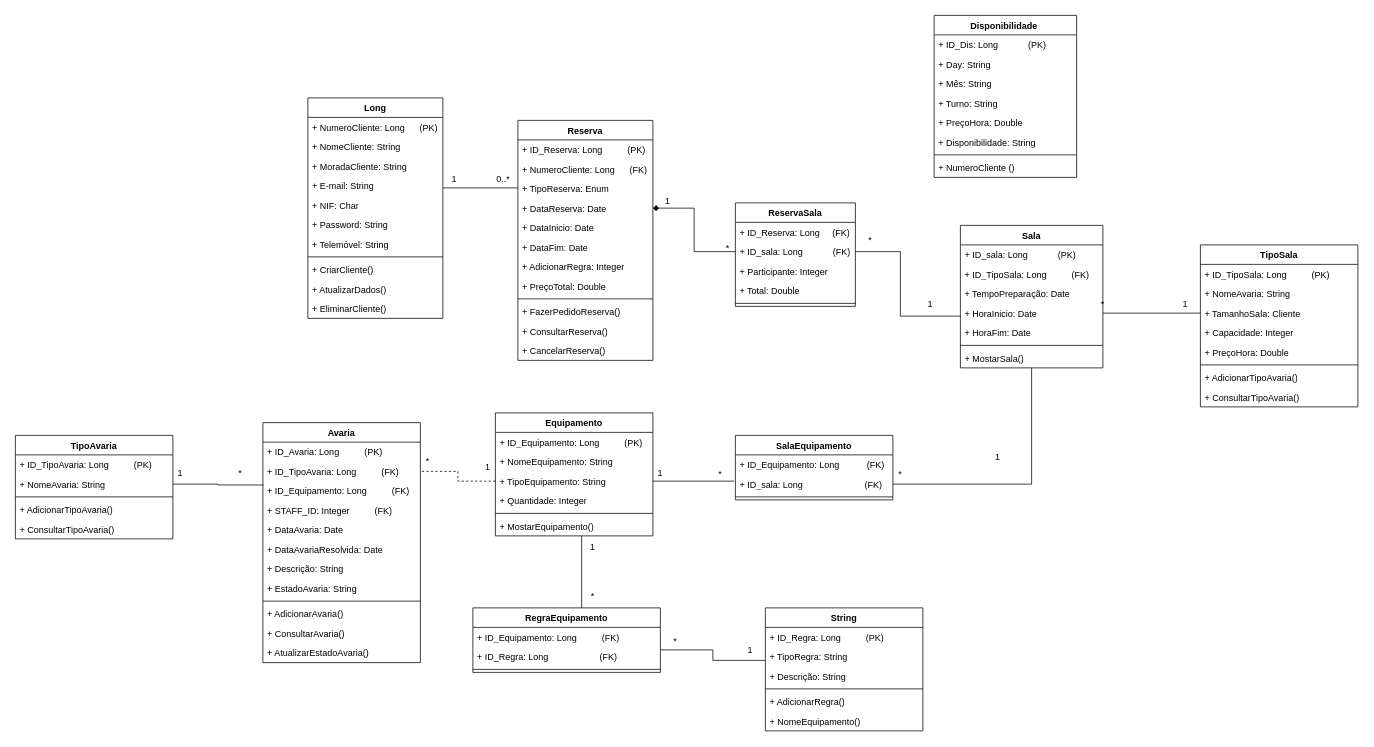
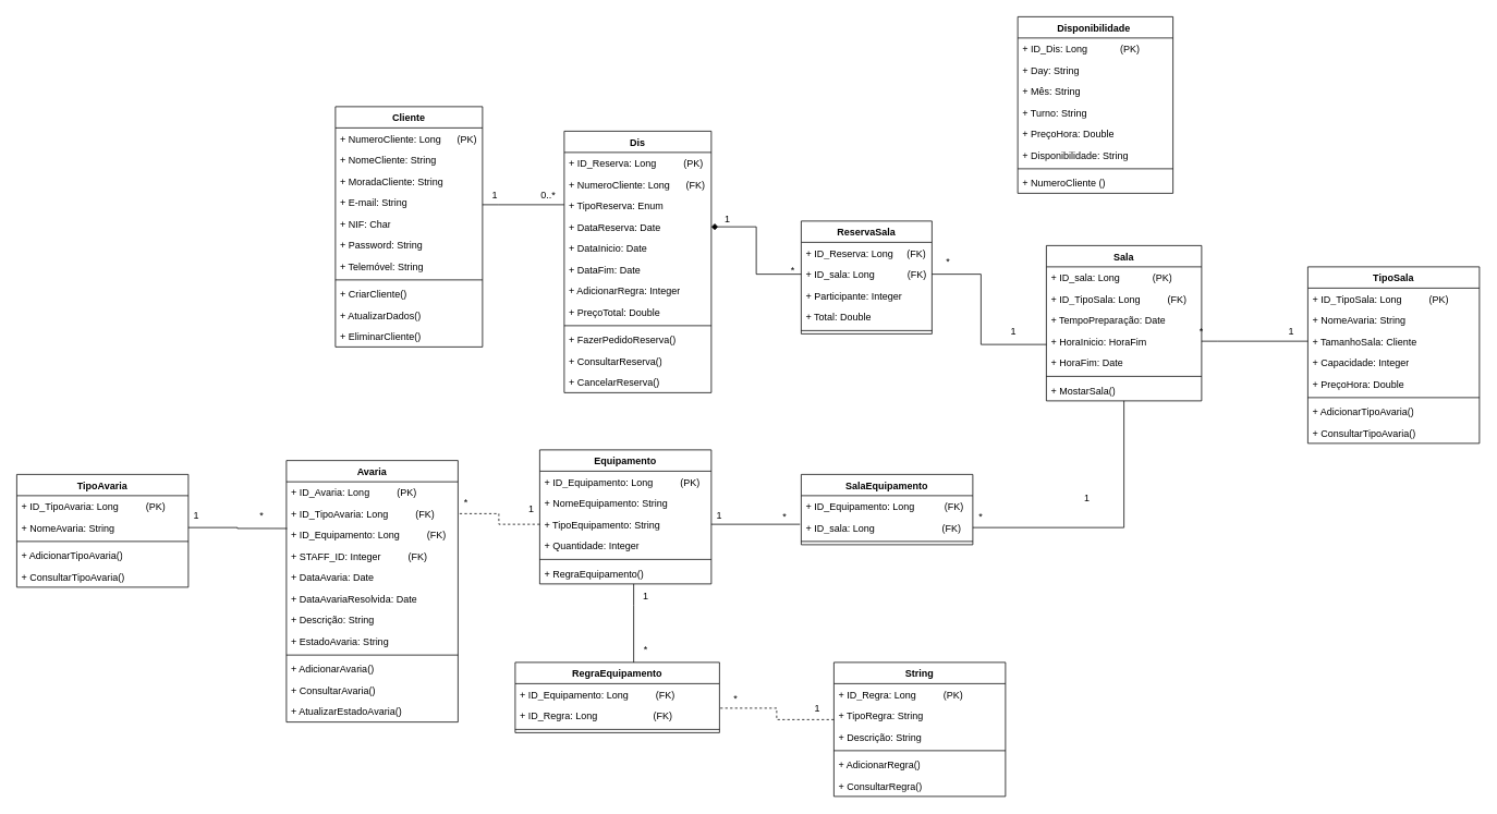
- <mxCell id="2" value="Long" style="swimlane;fontStyle=1;align=center;verticalAlign=top;childLayout=stackLayout;horizontal=1;startSize=26;horizontalStack=0;resizeParent=1;resizeParentMax=0;resizeLast=0;collapsible=1;marginBottom=0;whiteSpace=wrap;html=1;" parent="1" vertex="1"><mxGeometry x="410" y="130" width="180" height="294" as="geometry"><mxRectangle x="140" y="60" width="80" height="30" as="alternateBounds" /></mxGeometry></mxCell>
+ <mxCell id="2" value="Cliente" style="swimlane;fontStyle=1;align=center;verticalAlign=top;childLayout=stackLayout;horizontal=1;startSize=26;horizontalStack=0;resizeParent=1;resizeParentMax=0;resizeLast=0;collapsible=1;marginBottom=0;whiteSpace=wrap;html=1;" parent="1" vertex="1"><mxGeometry x="410" y="130" width="180" height="294" as="geometry"><mxRectangle x="140" y="60" width="80" height="30" as="alternateBounds" /></mxGeometry></mxCell>
- <mxCell id="23" value="Reserva" style="swimlane;fontStyle=1;align=center;verticalAlign=top;childLayout=stackLayout;horizontal=1;startSize=26;horizontalStack=0;resizeParent=1;resizeParentMax=0;resizeLast=0;collapsible=1;marginBottom=0;whiteSpace=wrap;html=1;" parent="1" vertex="1"><mxGeometry x="690" y="160" width="180" height="320" as="geometry" /></mxCell>
+ <mxCell id="23" value="Dis" style="swimlane;fontStyle=1;align=center;verticalAlign=top;childLayout=stackLayout;horizontal=1;startSize=26;horizontalStack=0;resizeParent=1;resizeParentMax=0;resizeLast=0;collapsible=1;marginBottom=0;whiteSpace=wrap;html=1;" parent="1" vertex="1"><mxGeometry x="690" y="160" width="180" height="320" as="geometry" /></mxCell>
- <mxCell id="19" value="+ HoraInicio: Date" style="text;strokeColor=none;fillColor=none;align=left;verticalAlign=top;spacingLeft=4;spacingRight=4;overflow=hidden;rotatable=0;points=[[0,0.5],[1,0.5]];portConstraint=eastwest;whiteSpace=wrap;html=1;" parent="15" vertex="1"><mxGeometry y="104" width="190" height="26" as="geometry" /></mxCell>
+ <mxCell id="19" value="+ HoraInicio: HoraFim" style="text;strokeColor=none;fillColor=none;align=left;verticalAlign=top;spacingLeft=4;spacingRight=4;overflow=hidden;rotatable=0;points=[[0,0.5],[1,0.5]];portConstraint=eastwest;whiteSpace=wrap;html=1;" parent="15" vertex="1"><mxGeometry y="104" width="190" height="26" as="geometry" /></mxCell>
- <mxCell id="42" value="+ MostarEquipamento()" style="text;strokeColor=none;fillColor=none;align=left;verticalAlign=top;spacingLeft=4;spacingRight=4;overflow=hidden;rotatable=0;points=[[0,0.5],[1,0.5]];portConstraint=eastwest;whiteSpace=wrap;html=1;" parent="36" vertex="1"><mxGeometry y="138" width="210" height="26" as="geometry" /></mxCell>
+ <mxCell id="42" value="+ RegraEquipamento()" style="text;strokeColor=none;fillColor=none;align=left;verticalAlign=top;spacingLeft=4;spacingRight=4;overflow=hidden;rotatable=0;points=[[0,0.5],[1,0.5]];portConstraint=eastwest;whiteSpace=wrap;html=1;" parent="36" vertex="1"><mxGeometry y="138" width="210" height="26" as="geometry" /></mxCell>
- <mxCell id="93" style="edgeStyle=orthogonalEdgeStyle;rounded=0;orthogonalLoop=1;jettySize=auto;html=1;endArrow=none;endFill=0;" parent="1" source="94" target="101" edge="1"><mxGeometry relative="1" as="geometry"><Array as="points"><mxPoint x="950" y="880" /><mxPoint x="950" y="866" /></Array></mxGeometry></mxCell>
+ <mxCell id="93" style="edgeStyle=orthogonalEdgeStyle;rounded=0;orthogonalLoop=1;jettySize=auto;html=1;endArrow=none;endFill=0;dashed=1;" parent="1" source="94" target="101" edge="1"><mxGeometry relative="1" as="geometry"><Array as="points"><mxPoint x="950" y="880" /><mxPoint x="950" y="866" /></Array></mxGeometry></mxCell>
- <mxCell id="100" value="+ NomeEquipamento()" style="text;strokeColor=none;fillColor=none;align=left;verticalAlign=top;spacingLeft=4;spacingRight=4;overflow=hidden;rotatable=0;points=[[0,0.5],[1,0.5]];portConstraint=eastwest;whiteSpace=wrap;html=1;" parent="94" vertex="1"><mxGeometry y="138" width="210" height="26" as="geometry" /></mxCell>
+ <mxCell id="100" value="+ ConsultarRegra()" style="text;strokeColor=none;fillColor=none;align=left;verticalAlign=top;spacingLeft=4;spacingRight=4;overflow=hidden;rotatable=0;points=[[0,0.5],[1,0.5]];portConstraint=eastwest;whiteSpace=wrap;html=1;" parent="94" vertex="1"><mxGeometry y="138" width="210" height="26" as="geometry" /></mxCell>
